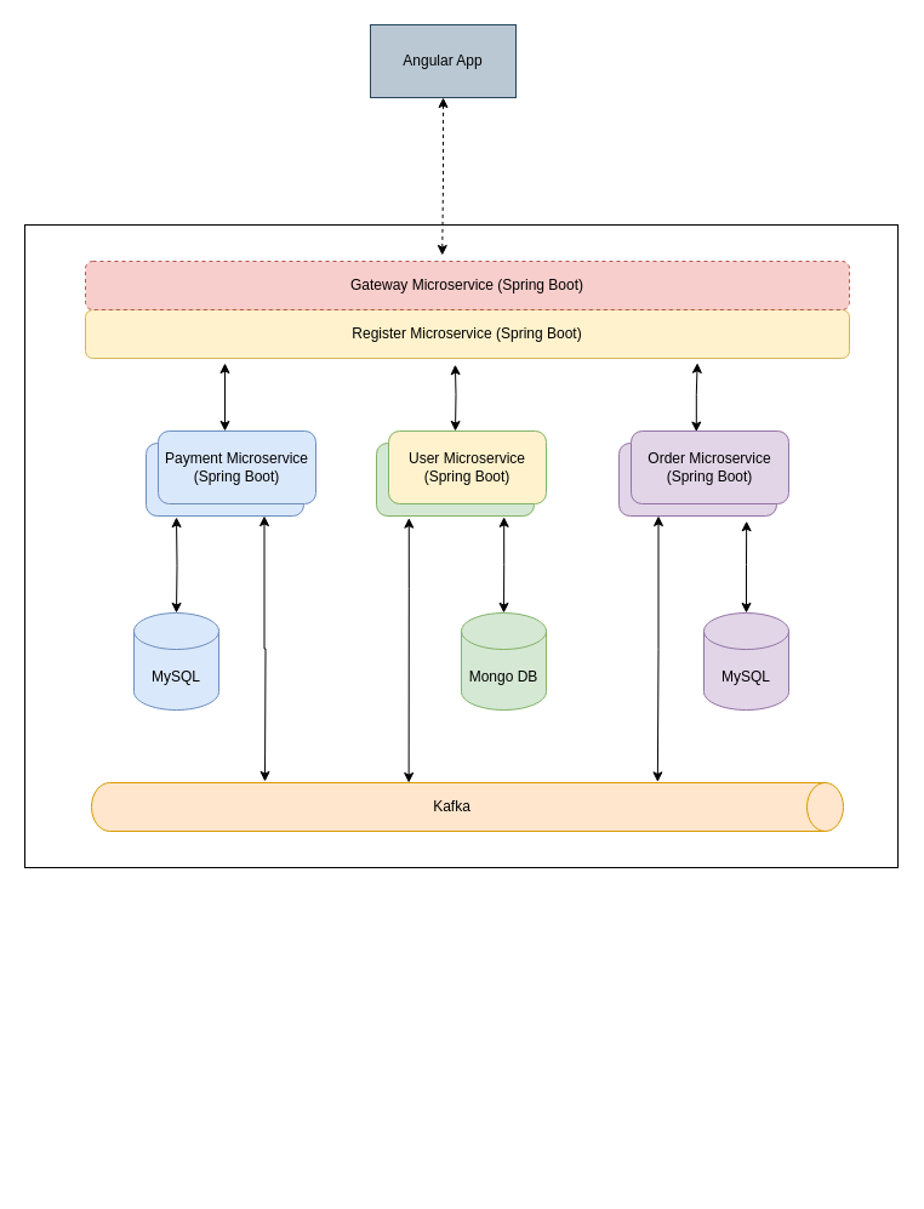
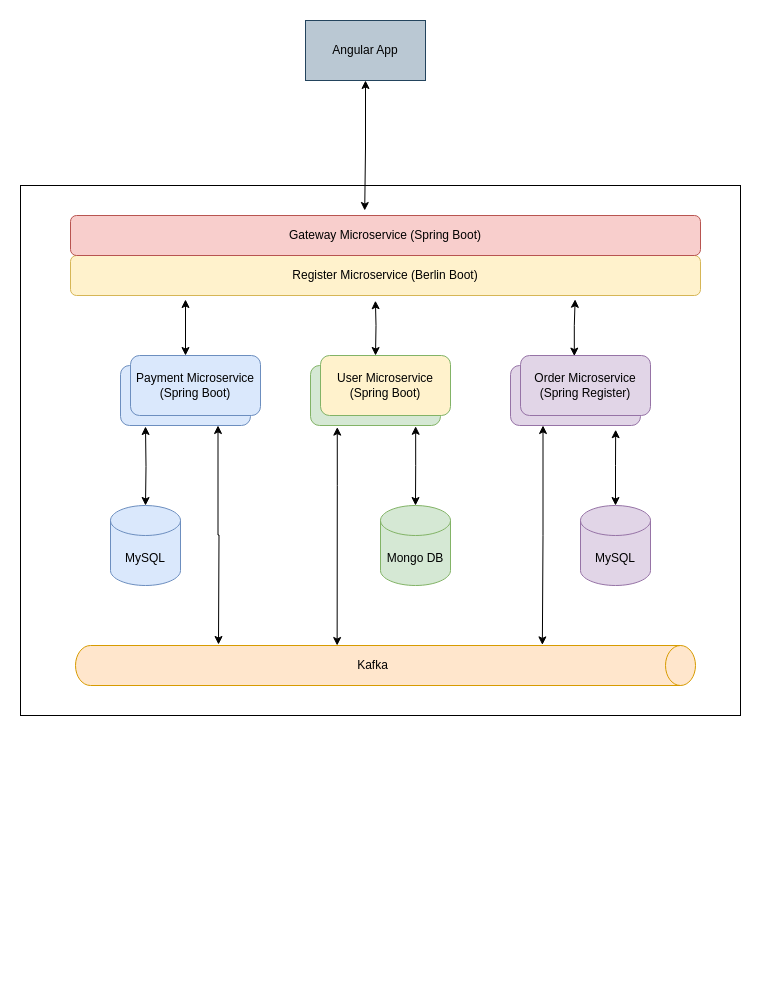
- <mxCell id="16" style="edgeStyle=orthogonalEdgeStyle;rounded=0;orthogonalLoop=1;jettySize=auto;html=1;entryX=0.467;entryY=-0.125;entryDx=0;entryDy=0;entryPerimeter=0;exitX=0.5;exitY=1;exitDx=0;exitDy=0;startArrow=classic;startFill=1;dashed=1;" parent="1" source="25" target="15" edge="1"><mxGeometry relative="1" as="geometry"><mxPoint x="365" y="115" as="sourcePoint" /></mxGeometry></mxCell>
+ <mxCell id="16" style="edgeStyle=orthogonalEdgeStyle;rounded=0;orthogonalLoop=1;jettySize=auto;html=1;entryX=0.467;entryY=-0.125;entryDx=0;entryDy=0;entryPerimeter=0;exitX=0.5;exitY=1;exitDx=0;exitDy=0;startArrow=classic;startFill=1;" parent="1" source="25" target="15" edge="1"><mxGeometry relative="1" as="geometry"><mxPoint x="365" y="115" as="sourcePoint" /></mxGeometry></mxCell>
- <mxCell id="15" value="Gateway Microservice (Spring Boot)" style="rounded=1;whiteSpace=wrap;html=1;fillColor=#f8cecc;strokeColor=#b85450;dashed=1;" parent="1" vertex="1"><mxGeometry x="70" y="215" width="630" height="40" as="geometry" /></mxCell>
+ <mxCell id="15" value="Gateway Microservice (Spring Boot)" style="rounded=1;whiteSpace=wrap;html=1;fillColor=#f8cecc;strokeColor=#b85450;" parent="1" vertex="1"><mxGeometry x="70" y="215" width="630" height="40" as="geometry" /></mxCell>
- <mxCell id="11" value="Register Microservice (Spring Boot)" style="rounded=1;whiteSpace=wrap;html=1;fillColor=#fff2cc;strokeColor=#d6b656;" parent="1" vertex="1"><mxGeometry x="70" y="255" width="630" height="40" as="geometry" /></mxCell>
+ <mxCell id="11" value="Register Microservice (Berlin Boot)" style="rounded=1;whiteSpace=wrap;html=1;fillColor=#fff2cc;strokeColor=#d6b656;" parent="1" vertex="1"><mxGeometry x="70" y="255" width="630" height="40" as="geometry" /></mxCell>
- <mxCell id="22" value="Order Microservice&lt;br&gt;(Spring Boot)" style="rounded=1;whiteSpace=wrap;html=1;fillColor=#e1d5e7;strokeColor=#9673a6;" parent="1" vertex="1"><mxGeometry x="520" y="355" width="130" height="60" as="geometry" /></mxCell>
+ <mxCell id="22" value="Order Microservice&lt;br&gt;(Spring Register)" style="rounded=1;whiteSpace=wrap;html=1;fillColor=#e1d5e7;strokeColor=#9673a6;" parent="1" vertex="1"><mxGeometry x="520" y="355" width="130" height="60" as="geometry" /></mxCell>
